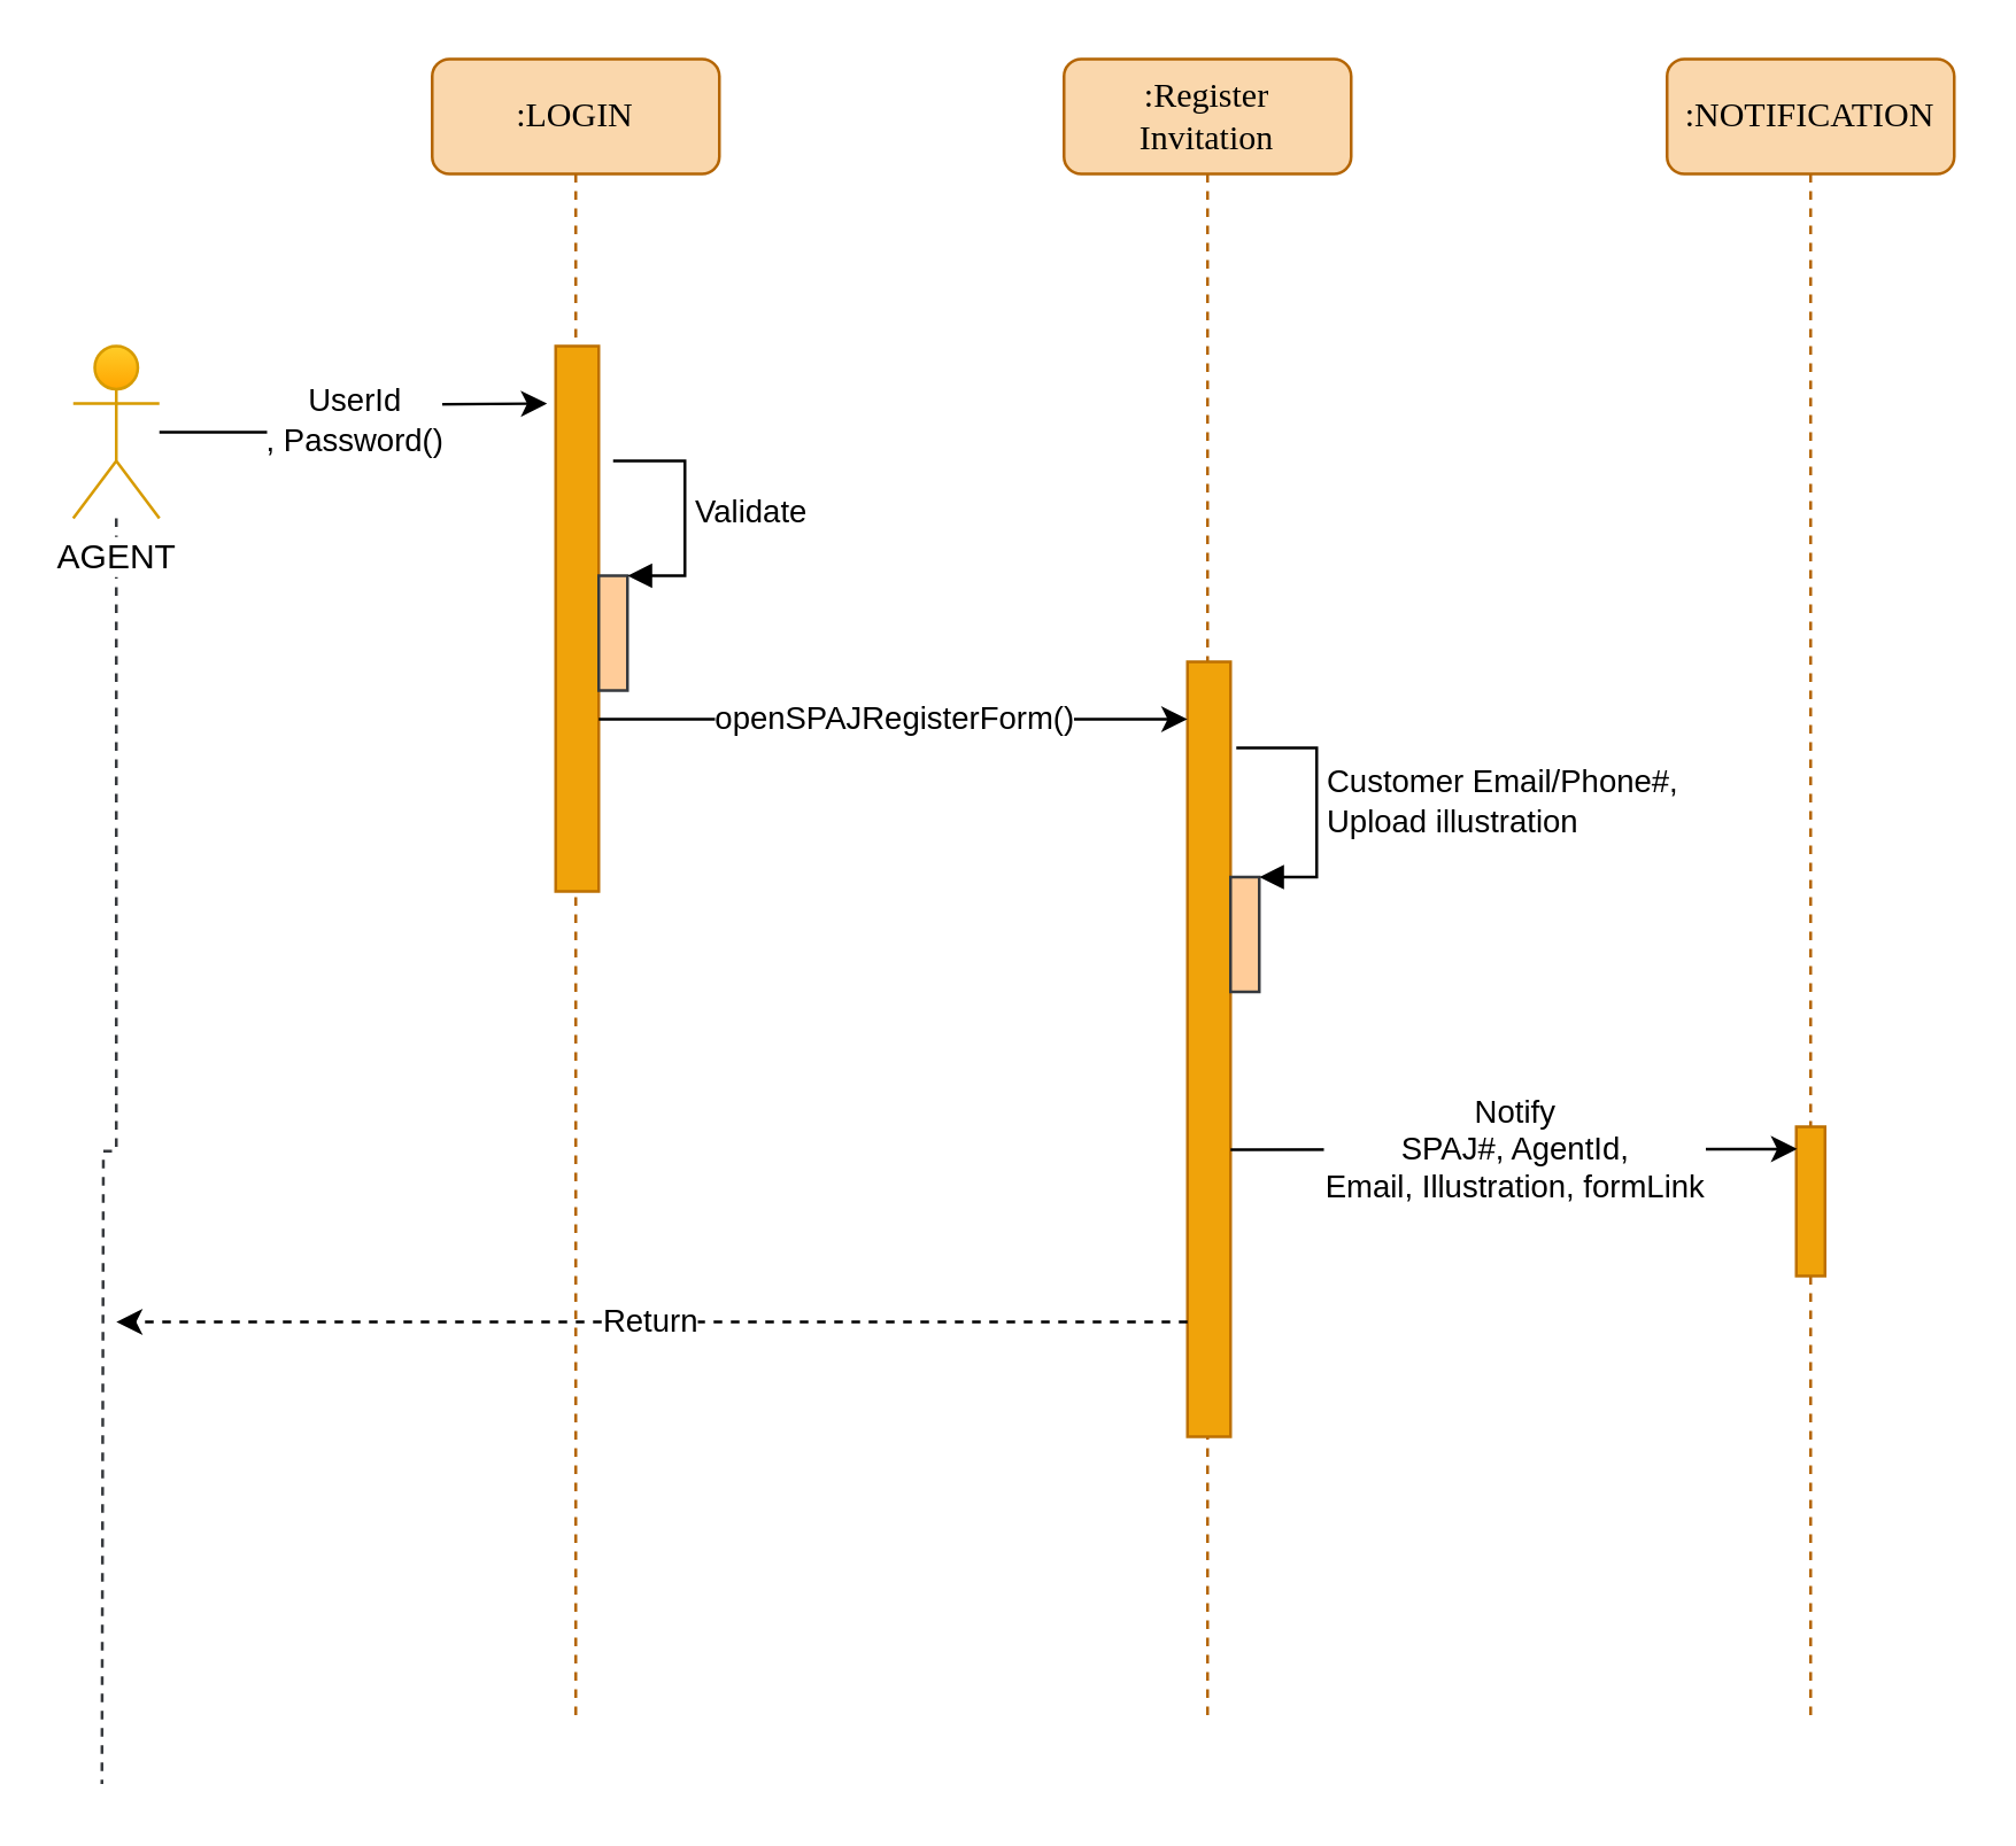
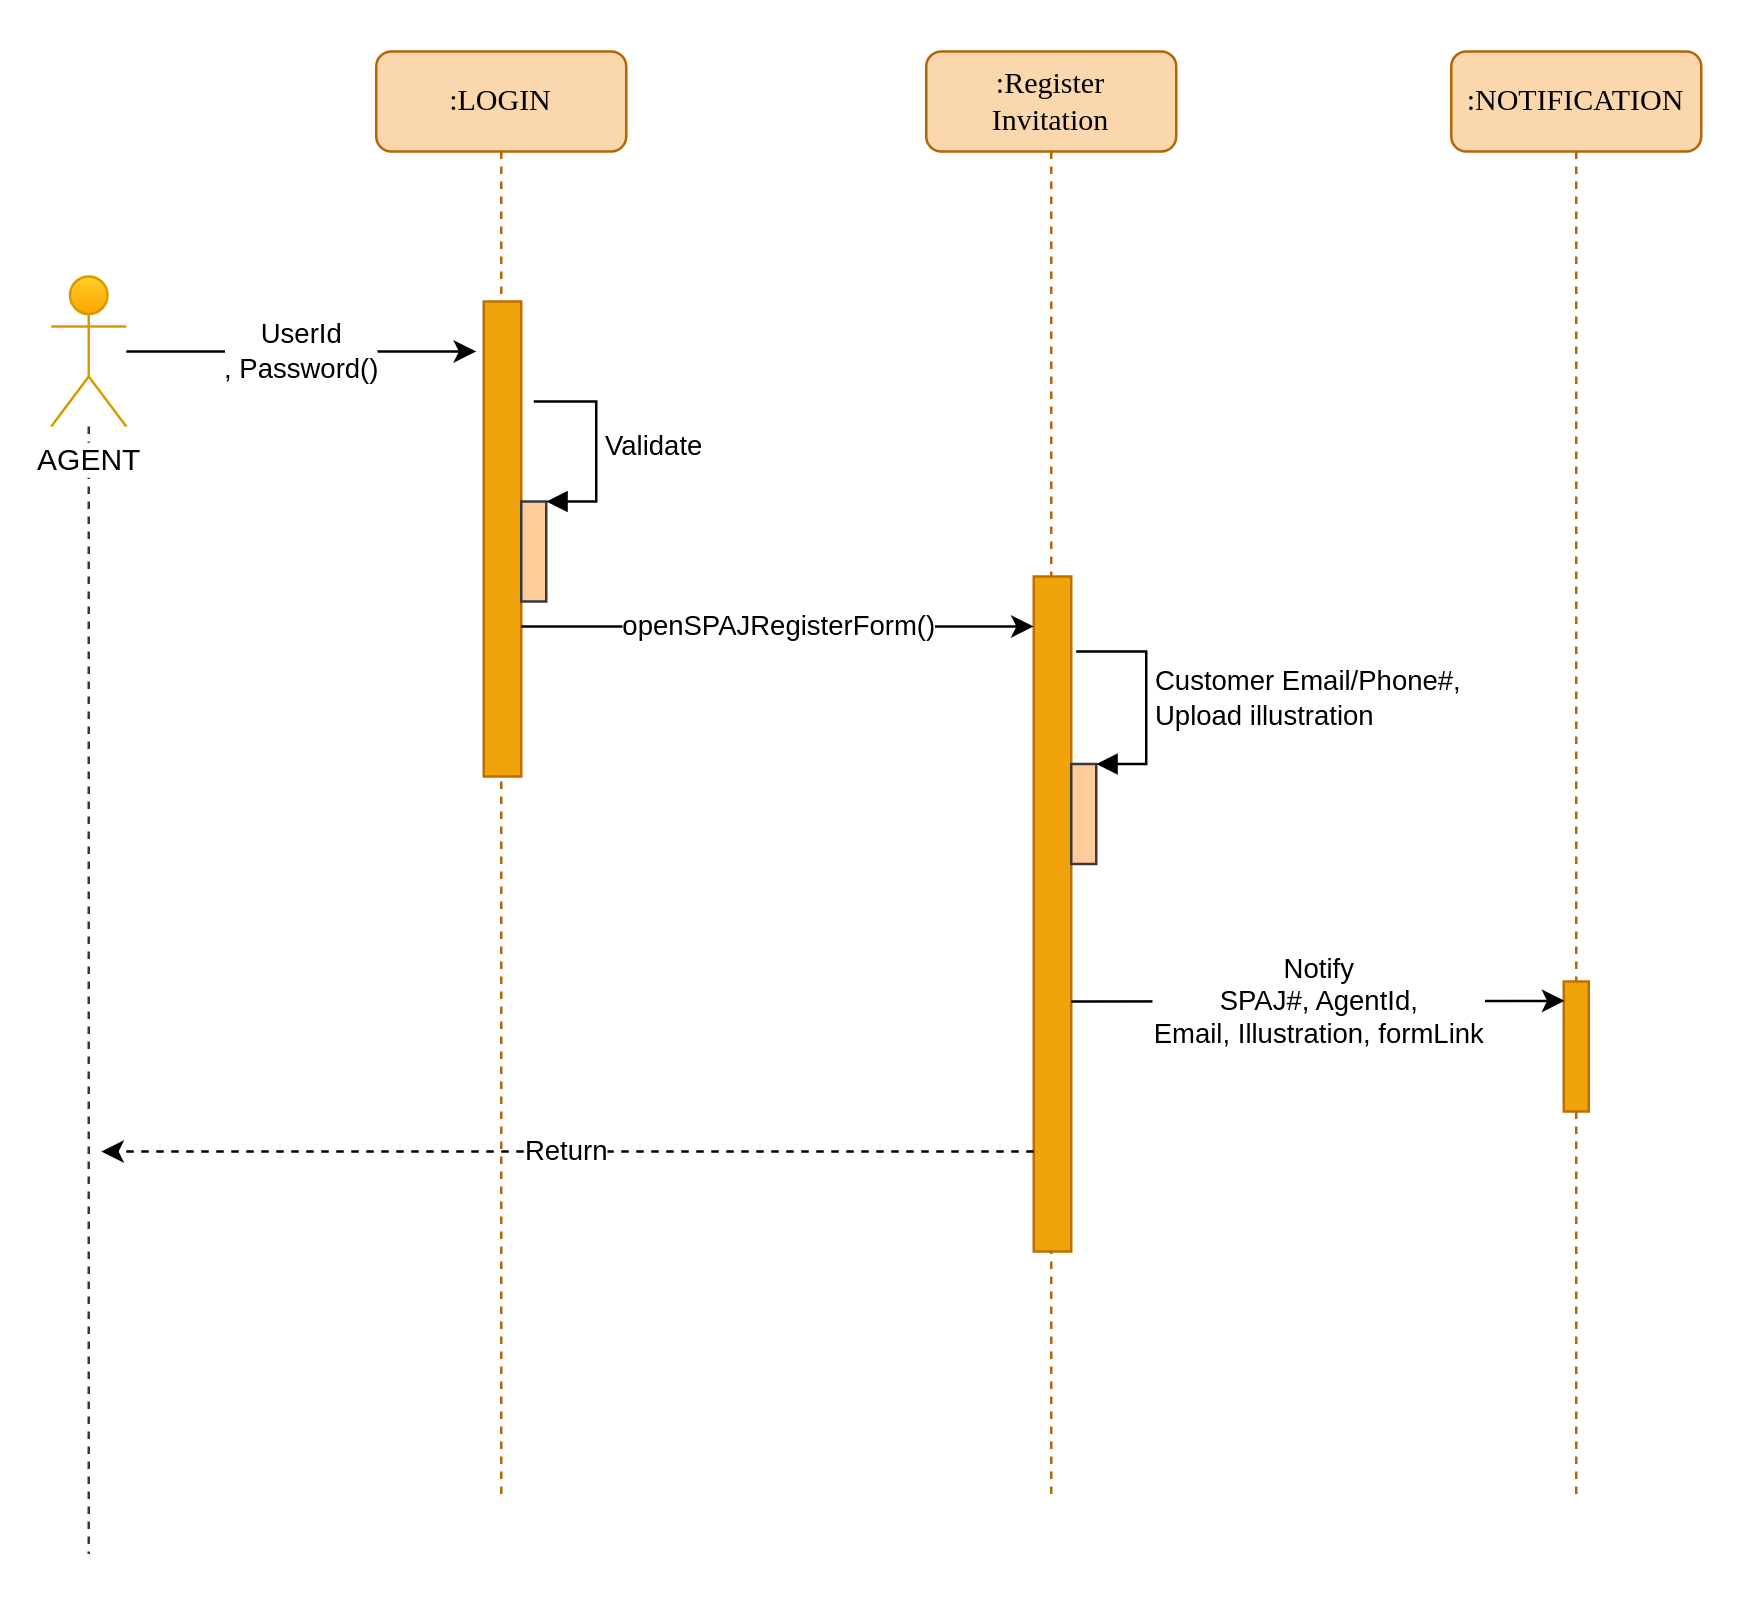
- <mxCell id="14" value="AGENT" style="shape=umlActor;verticalLabelPosition=bottom;labelBackgroundColor=#ffffff;verticalAlign=top;html=1;outlineConnect=0;fillColor=#ffcd28;strokeColor=#d79b00;gradientColor=#ffa500;" parent="1" vertex="1"><mxGeometry x="25" y="120" width="30" height="60" as="geometry" /></mxCell>
+ <mxCell id="14" value="AGENT" style="shape=umlActor;verticalLabelPosition=bottom;labelBackgroundColor=#ffffff;verticalAlign=top;html=1;outlineConnect=0;fillColor=#ffcd28;strokeColor=#d79b00;gradientColor=#ffa500;" parent="1" vertex="1"><mxGeometry x="20" y="110" width="30" height="60" as="geometry" /></mxCell>
